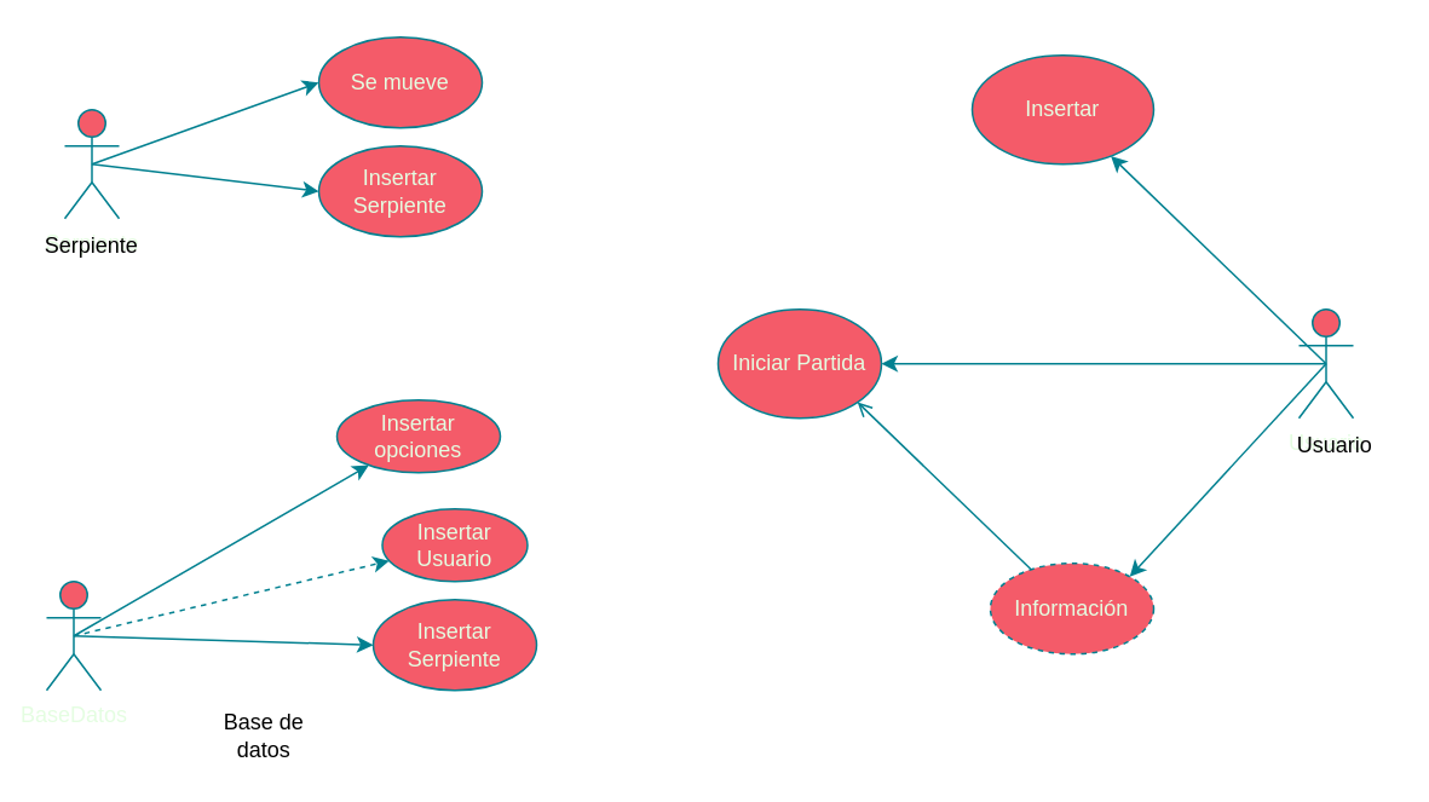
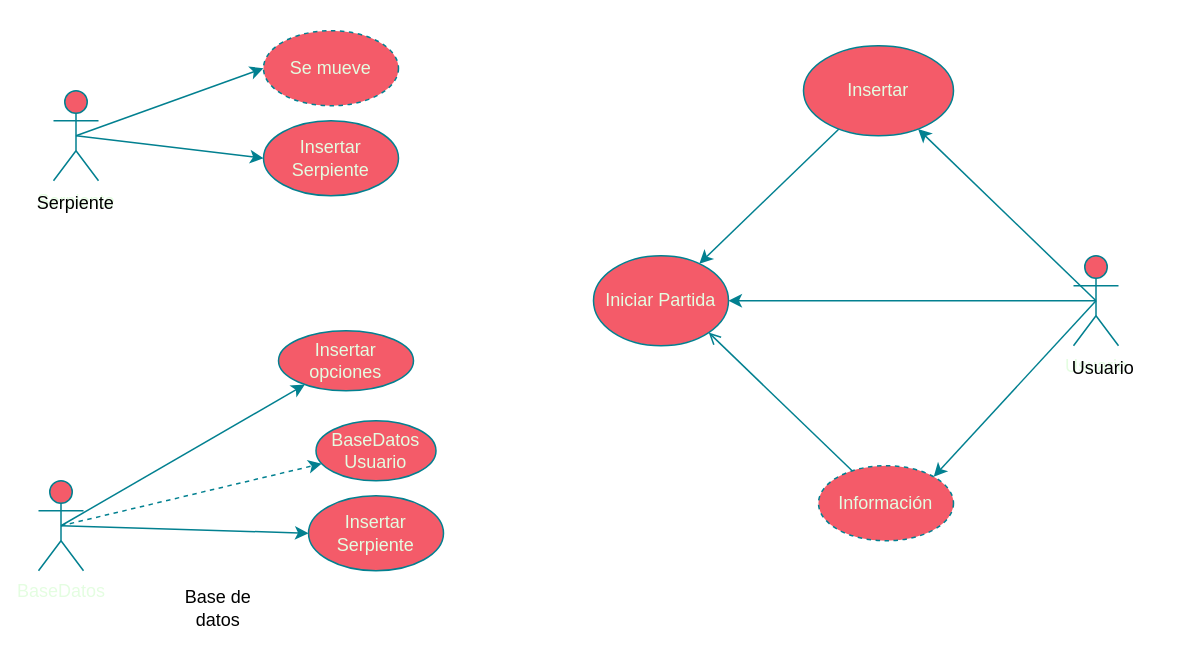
- <mxCell id="21" value="Se mueve" style="ellipse;whiteSpace=wrap;html=1;labelBackgroundColor=none;fillColor=#F45B69;strokeColor=#028090;fontColor=#E4FDE1;" vertex="1" parent="1"><mxGeometry x="175" y="20" width="90" height="50" as="geometry" /></mxCell>
+ <mxCell id="21" value="Se mueve" style="ellipse;whiteSpace=wrap;html=1;labelBackgroundColor=none;fillColor=#F45B69;strokeColor=#028090;fontColor=#E4FDE1;dashed=1;" vertex="1" parent="1"><mxGeometry x="175" y="20" width="90" height="50" as="geometry" /></mxCell>
+ <mxCell id="13" value="" style="endArrow=classic;html=1;rounded=0;labelBackgroundColor=none;strokeColor=#028090;fontColor=default;" parent="1" source="5" target="4" edge="1"><mxGeometry width="50" height="50" relative="1" as="geometry"><mxPoint x="435" y="130" as="sourcePoint" /><mxPoint x="485" y="80" as="targetPoint" /></mxGeometry></mxCell>
- <mxCell id="6" value="Insertar Usuario" style="ellipse;whiteSpace=wrap;html=1;labelBackgroundColor=none;fillColor=#F45B69;strokeColor=#028090;fontColor=#E4FDE1;" parent="1" vertex="1"><mxGeometry x="210" y="280" width="80" height="40" as="geometry" /></mxCell>
+ <mxCell id="6" value="BaseDatos Usuario" style="ellipse;whiteSpace=wrap;html=1;labelBackgroundColor=none;fillColor=#F45B69;strokeColor=#028090;fontColor=#E4FDE1;" parent="1" vertex="1"><mxGeometry x="210" y="280" width="80" height="40" as="geometry" /></mxCell>
